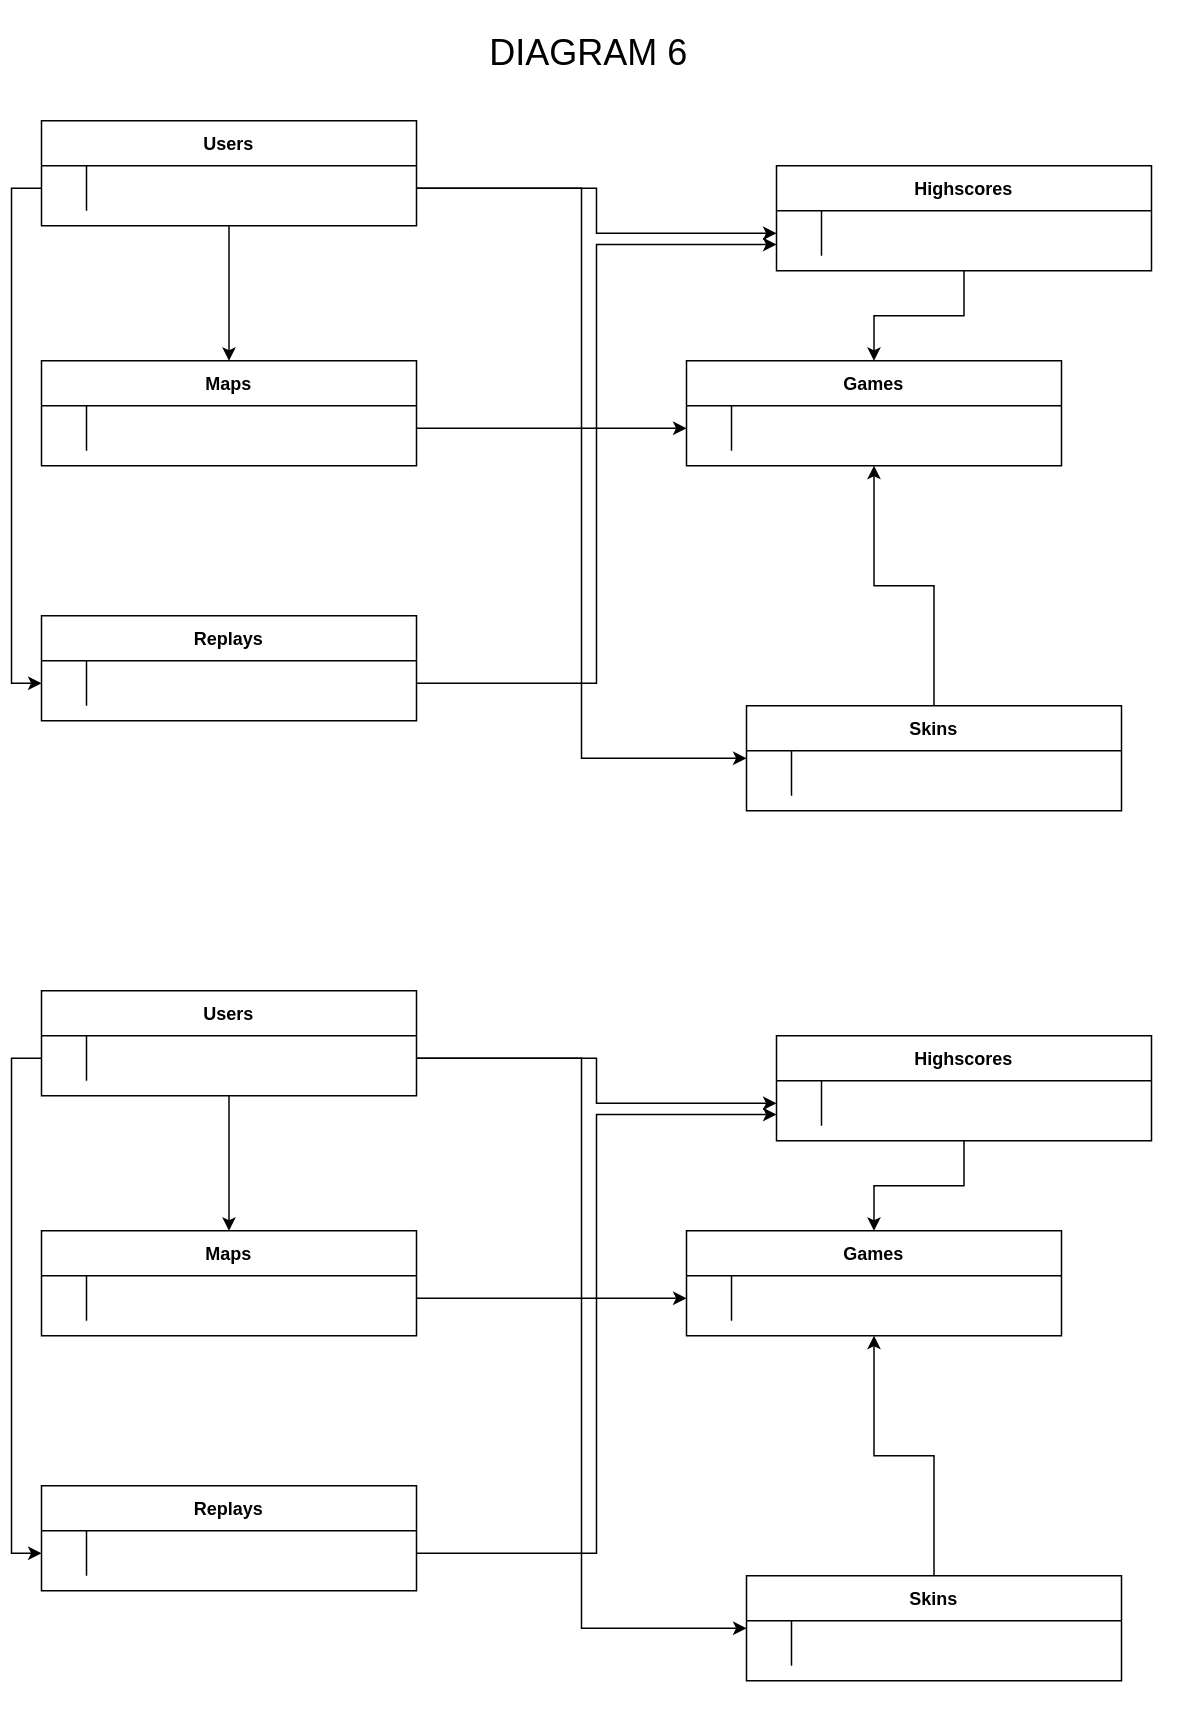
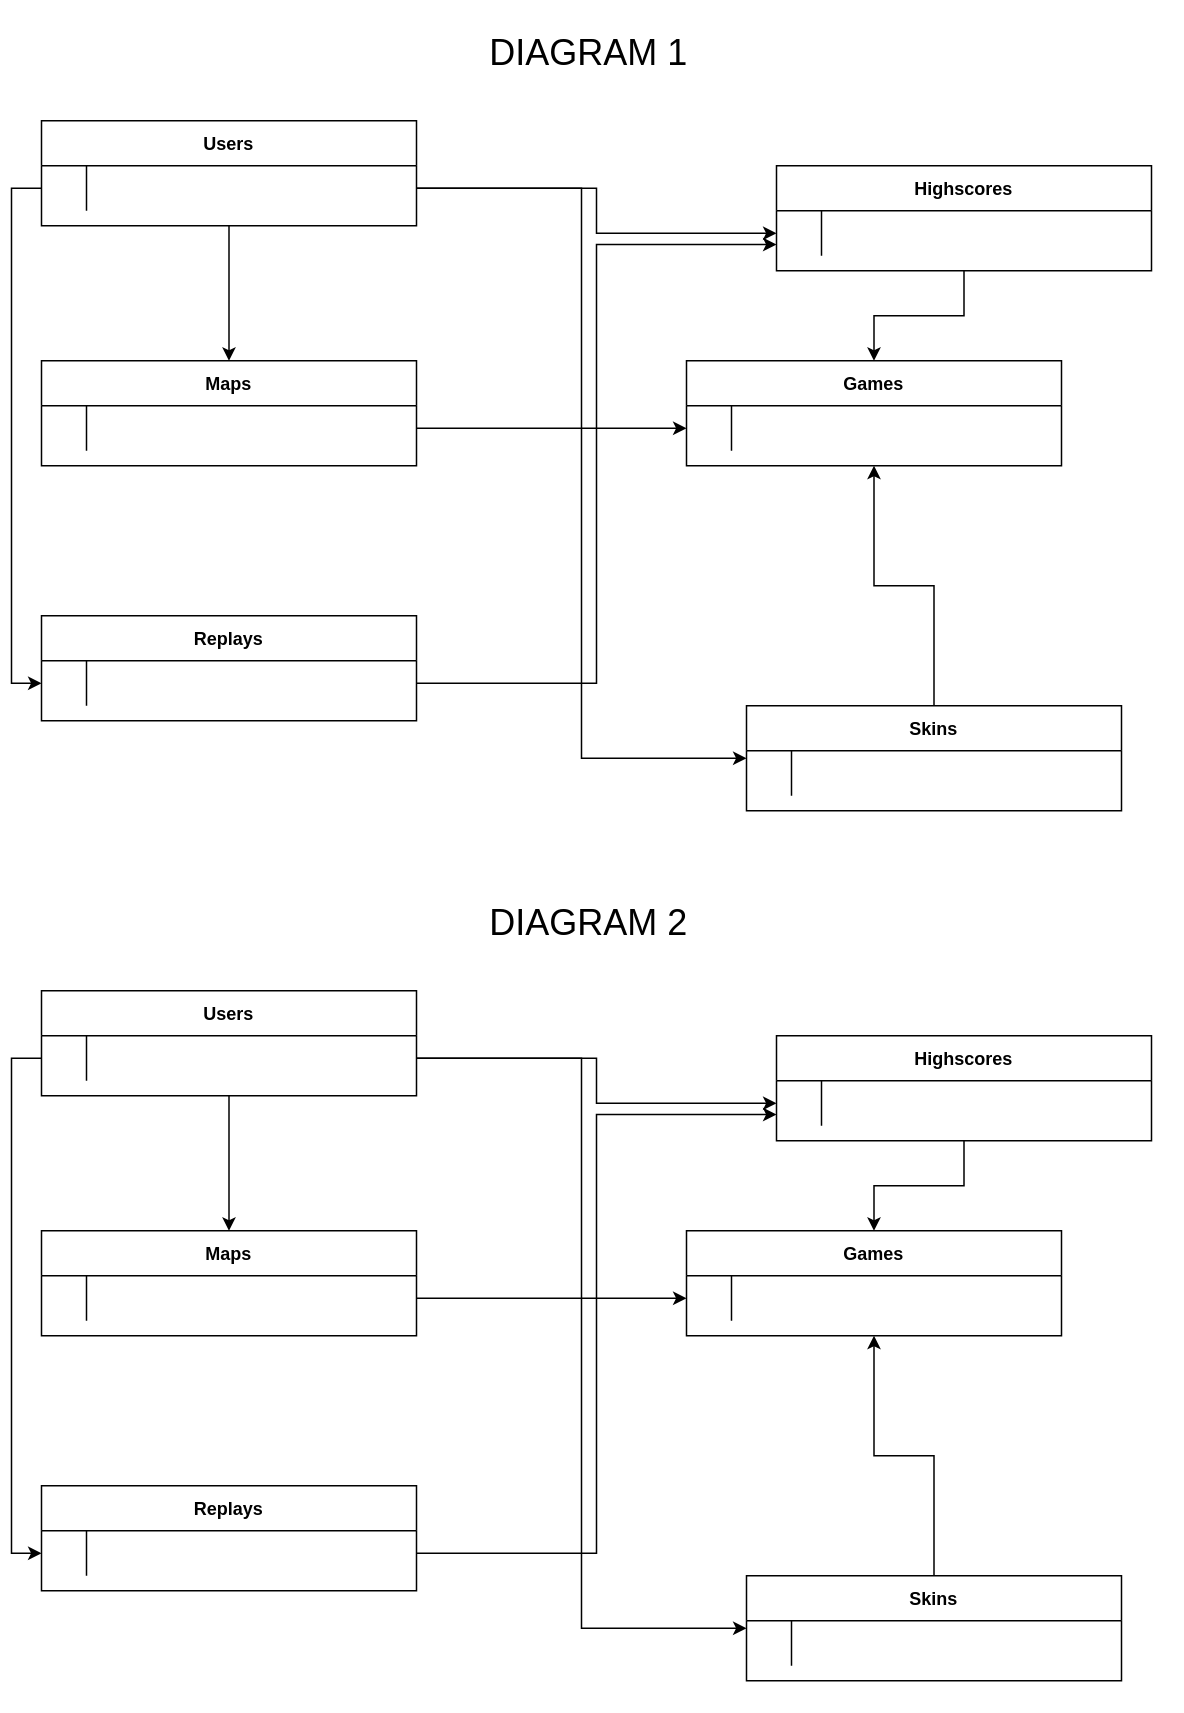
- <mxCell id="34" value="&lt;font style=&quot;font-size: 24px;&quot;&gt;DIAGRAM 6&lt;/font&gt;" style="text;strokeColor=none;align=center;fillColor=none;html=1;verticalAlign=middle;whiteSpace=wrap;rounded=0;" vertex="1" parent="1"><mxGeometry x="300" y="20" width="170" height="30" as="geometry" /></mxCell>
+ <mxCell id="34" value="&lt;font style=&quot;font-size: 24px;&quot;&gt;DIAGRAM 1&lt;/font&gt;" style="text;strokeColor=none;align=center;fillColor=none;html=1;verticalAlign=middle;whiteSpace=wrap;rounded=0;" vertex="1" parent="1"><mxGeometry x="300" y="20" width="170" height="30" as="geometry" /></mxCell>
+ <mxCell id="67" value="&lt;font style=&quot;font-size: 24px;&quot;&gt;DIAGRAM 2&lt;/font&gt;" style="text;strokeColor=none;align=center;fillColor=none;html=1;verticalAlign=middle;whiteSpace=wrap;rounded=0;" vertex="1" parent="1"><mxGeometry x="300" y="600" width="170" height="30" as="geometry" /></mxCell>
